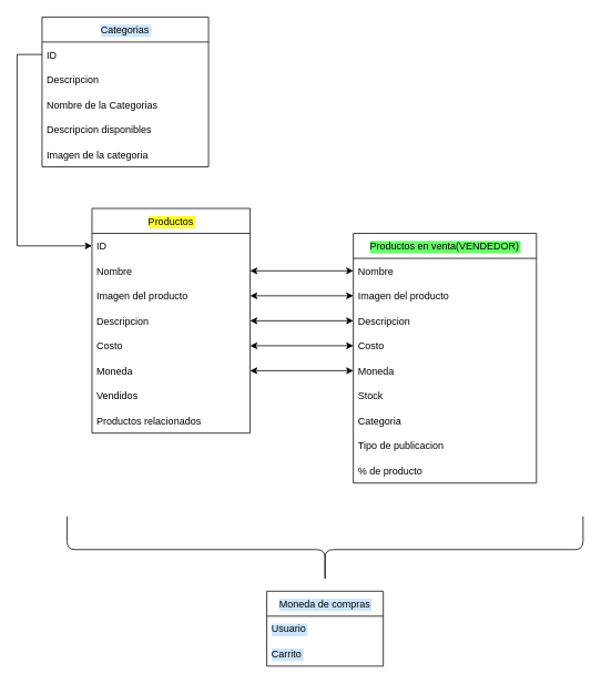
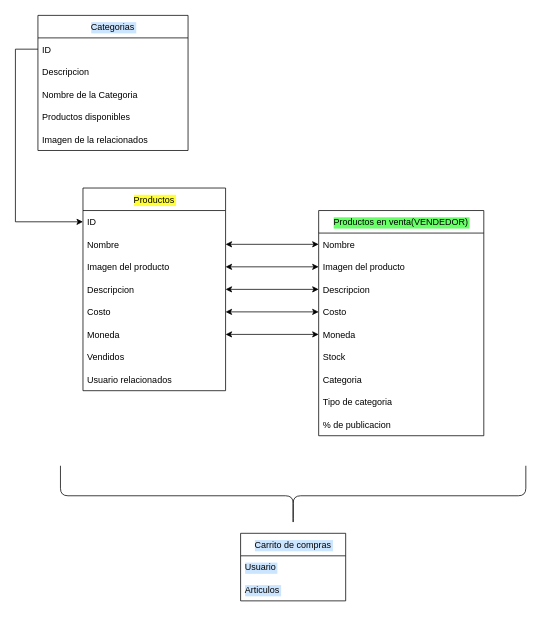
- <mxCell id="15" value="Nombre de la Categorias" style="text;strokeColor=none;fillColor=none;align=left;verticalAlign=middle;spacingLeft=4;spacingRight=4;overflow=hidden;points=[[0,0.5],[1,0.5]];portConstraint=eastwest;rotatable=0;" parent="12" vertex="1"><mxGeometry y="90" width="200" height="30" as="geometry" /></mxCell>
+ <mxCell id="15" value="Nombre de la Categoria" style="text;strokeColor=none;fillColor=none;align=left;verticalAlign=middle;spacingLeft=4;spacingRight=4;overflow=hidden;points=[[0,0.5],[1,0.5]];portConstraint=eastwest;rotatable=0;" parent="12" vertex="1"><mxGeometry y="90" width="200" height="30" as="geometry" /></mxCell>
- <mxCell id="16" value="Descripcion disponibles" style="text;strokeColor=none;fillColor=none;align=left;verticalAlign=middle;spacingLeft=4;spacingRight=4;overflow=hidden;points=[[0,0.5],[1,0.5]];portConstraint=eastwest;rotatable=0;" parent="12" vertex="1"><mxGeometry y="120" width="200" height="30" as="geometry" /></mxCell>
+ <mxCell id="16" value="Productos disponibles" style="text;strokeColor=none;fillColor=none;align=left;verticalAlign=middle;spacingLeft=4;spacingRight=4;overflow=hidden;points=[[0,0.5],[1,0.5]];portConstraint=eastwest;rotatable=0;" parent="12" vertex="1"><mxGeometry y="120" width="200" height="30" as="geometry" /></mxCell>
- <mxCell id="17" value="Imagen de la categoria" style="text;strokeColor=none;fillColor=none;align=left;verticalAlign=middle;spacingLeft=4;spacingRight=4;overflow=hidden;points=[[0,0.5],[1,0.5]];portConstraint=eastwest;rotatable=0;" vertex="1" parent="12"><mxGeometry y="150" width="200" height="30" as="geometry" /></mxCell>
+ <mxCell id="17" value="Imagen de la relacionados" style="text;strokeColor=none;fillColor=none;align=left;verticalAlign=middle;spacingLeft=4;spacingRight=4;overflow=hidden;points=[[0,0.5],[1,0.5]];portConstraint=eastwest;rotatable=0;" vertex="1" parent="12"><mxGeometry y="150" width="200" height="30" as="geometry" /></mxCell>
- <mxCell id="11" value="Productos relacionados" style="text;strokeColor=none;fillColor=none;align=left;verticalAlign=middle;spacingLeft=4;spacingRight=4;overflow=hidden;points=[[0,0.5],[1,0.5]];portConstraint=eastwest;rotatable=0;" vertex="1" parent="2"><mxGeometry y="240" width="190" height="30" as="geometry" /></mxCell>
+ <mxCell id="11" value="Usuario relacionados" style="text;strokeColor=none;fillColor=none;align=left;verticalAlign=middle;spacingLeft=4;spacingRight=4;overflow=hidden;points=[[0,0.5],[1,0.5]];portConstraint=eastwest;rotatable=0;" vertex="1" parent="2"><mxGeometry y="240" width="190" height="30" as="geometry" /></mxCell>
- <mxCell id="26" value="Tipo de publicacion" style="text;strokeColor=none;fillColor=none;align=left;verticalAlign=middle;spacingLeft=4;spacingRight=4;overflow=hidden;points=[[0,0.5],[1,0.5]];portConstraint=eastwest;rotatable=0;" parent="18" vertex="1"><mxGeometry y="240" width="220" height="30" as="geometry" /></mxCell>
+ <mxCell id="26" value="Tipo de categoria" style="text;strokeColor=none;fillColor=none;align=left;verticalAlign=middle;spacingLeft=4;spacingRight=4;overflow=hidden;points=[[0,0.5],[1,0.5]];portConstraint=eastwest;rotatable=0;" parent="18" vertex="1"><mxGeometry y="240" width="220" height="30" as="geometry" /></mxCell>
- <mxCell id="27" value="% de producto" style="text;strokeColor=none;fillColor=none;align=left;verticalAlign=middle;spacingLeft=4;spacingRight=4;overflow=hidden;points=[[0,0.5],[1,0.5]];portConstraint=eastwest;rotatable=0;" parent="18" vertex="1"><mxGeometry y="270" width="220" height="30" as="geometry" /></mxCell>
+ <mxCell id="27" value="% de publicacion" style="text;strokeColor=none;fillColor=none;align=left;verticalAlign=middle;spacingLeft=4;spacingRight=4;overflow=hidden;points=[[0,0.5],[1,0.5]];portConstraint=eastwest;rotatable=0;" parent="18" vertex="1"><mxGeometry y="270" width="220" height="30" as="geometry" /></mxCell>
- <mxCell id="35" value="Moneda de compras" style="swimlane;fontStyle=0;childLayout=stackLayout;horizontal=1;startSize=30;horizontalStack=0;resizeParent=1;resizeParentMax=0;resizeLast=0;collapsible=1;marginBottom=0;labelBackgroundColor=#CCE5FF;labelBorderColor=none;html=0;" vertex="1" parent="1"><mxGeometry x="320" y="710" width="140" height="90" as="geometry" /></mxCell>
+ <mxCell id="35" value="Carrito de compras" style="swimlane;fontStyle=0;childLayout=stackLayout;horizontal=1;startSize=30;horizontalStack=0;resizeParent=1;resizeParentMax=0;resizeLast=0;collapsible=1;marginBottom=0;labelBackgroundColor=#CCE5FF;labelBorderColor=none;html=0;" vertex="1" parent="1"><mxGeometry x="320" y="710" width="140" height="90" as="geometry" /></mxCell>
- <mxCell id="37" value="Carrito" style="text;strokeColor=none;fillColor=none;align=left;verticalAlign=middle;spacingLeft=4;spacingRight=4;overflow=hidden;points=[[0,0.5],[1,0.5]];portConstraint=eastwest;rotatable=0;labelBackgroundColor=#CCE5FF;labelBorderColor=none;html=0;" vertex="1" parent="35"><mxGeometry y="60" width="140" height="30" as="geometry" /></mxCell>
+ <mxCell id="37" value="Articulos" style="text;strokeColor=none;fillColor=none;align=left;verticalAlign=middle;spacingLeft=4;spacingRight=4;overflow=hidden;points=[[0,0.5],[1,0.5]];portConstraint=eastwest;rotatable=0;labelBackgroundColor=#CCE5FF;labelBorderColor=none;html=0;" vertex="1" parent="35"><mxGeometry y="60" width="140" height="30" as="geometry" /></mxCell>
